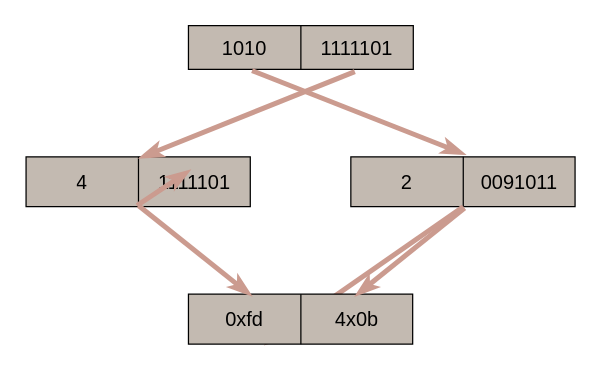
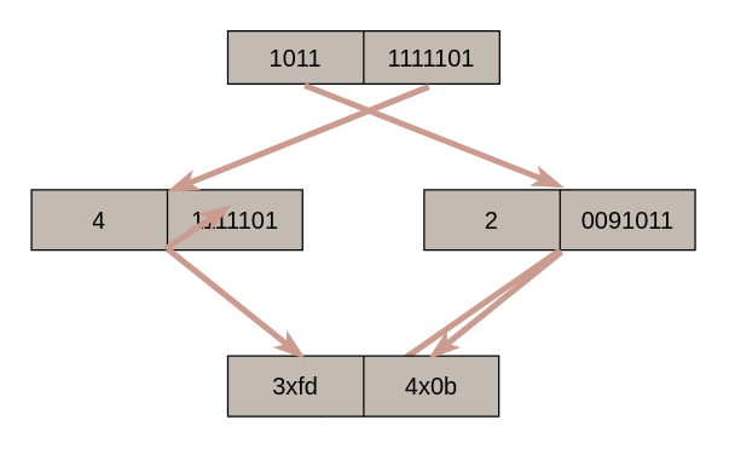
- <mxCell id="8" value="&lt;font style=&quot;font-size: 16px;&quot;&gt;1010&lt;/font&gt;" style="shape=partialRectangle;html=1;whiteSpace=wrap;connectable=0;fillColor=none;top=0;left=0;bottom=0;right=0;overflow=hidden;" vertex="1" parent="7"><mxGeometry width="90" height="35" as="geometry"><mxRectangle width="90" height="35" as="alternateBounds" /></mxGeometry></mxCell>
+ <mxCell id="8" value="&lt;font style=&quot;font-size: 16px;&quot;&gt;1011&lt;/font&gt;" style="shape=partialRectangle;html=1;whiteSpace=wrap;connectable=0;fillColor=none;top=0;left=0;bottom=0;right=0;overflow=hidden;" vertex="1" parent="7"><mxGeometry width="90" height="35" as="geometry"><mxRectangle width="90" height="35" as="alternateBounds" /></mxGeometry></mxCell>
- <mxCell id="19" value="&lt;span style=&quot;font-size: 16px;&quot;&gt;0xfd&lt;/span&gt;" style="shape=partialRectangle;html=1;whiteSpace=wrap;connectable=0;fillColor=none;top=0;left=0;bottom=0;right=0;overflow=hidden;" vertex="1" parent="18"><mxGeometry width="90" height="40" as="geometry"><mxRectangle width="90" height="40" as="alternateBounds" /></mxGeometry></mxCell>
+ <mxCell id="19" value="&lt;span style=&quot;font-size: 16px;&quot;&gt;3xfd&lt;/span&gt;" style="shape=partialRectangle;html=1;whiteSpace=wrap;connectable=0;fillColor=none;top=0;left=0;bottom=0;right=0;overflow=hidden;" vertex="1" parent="18"><mxGeometry width="90" height="40" as="geometry"><mxRectangle width="90" height="40" as="alternateBounds" /></mxGeometry></mxCell>
